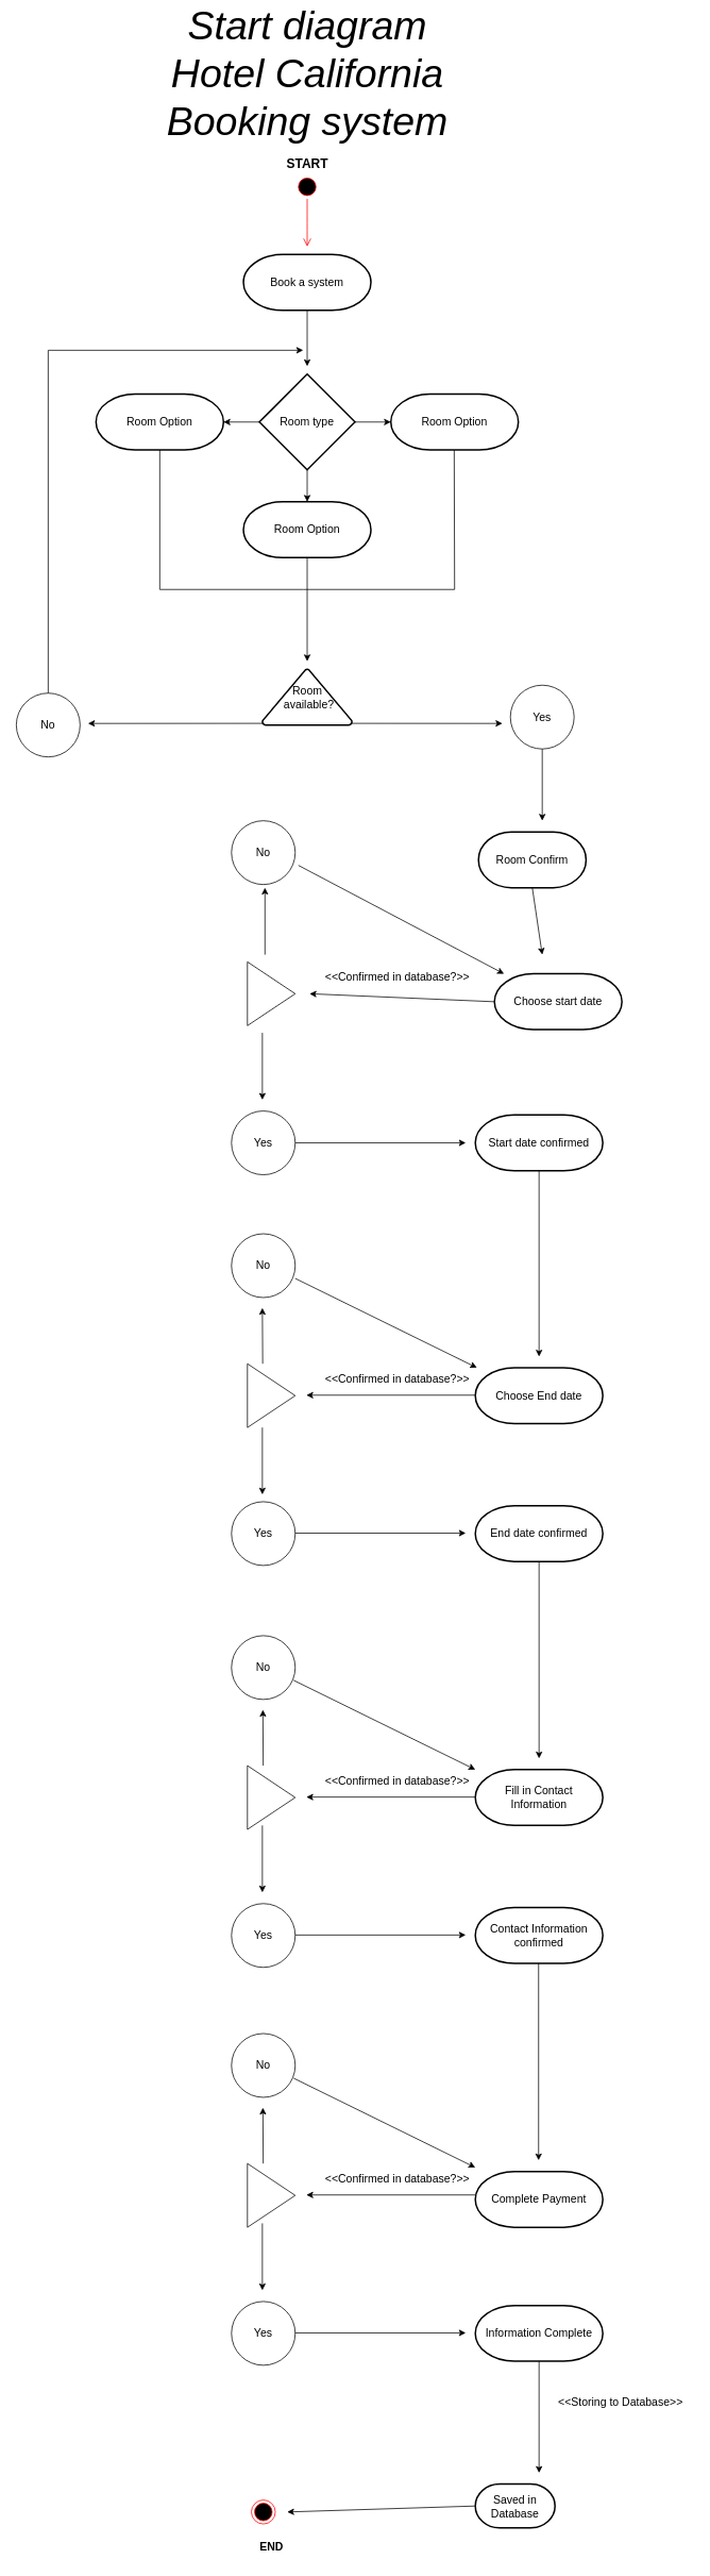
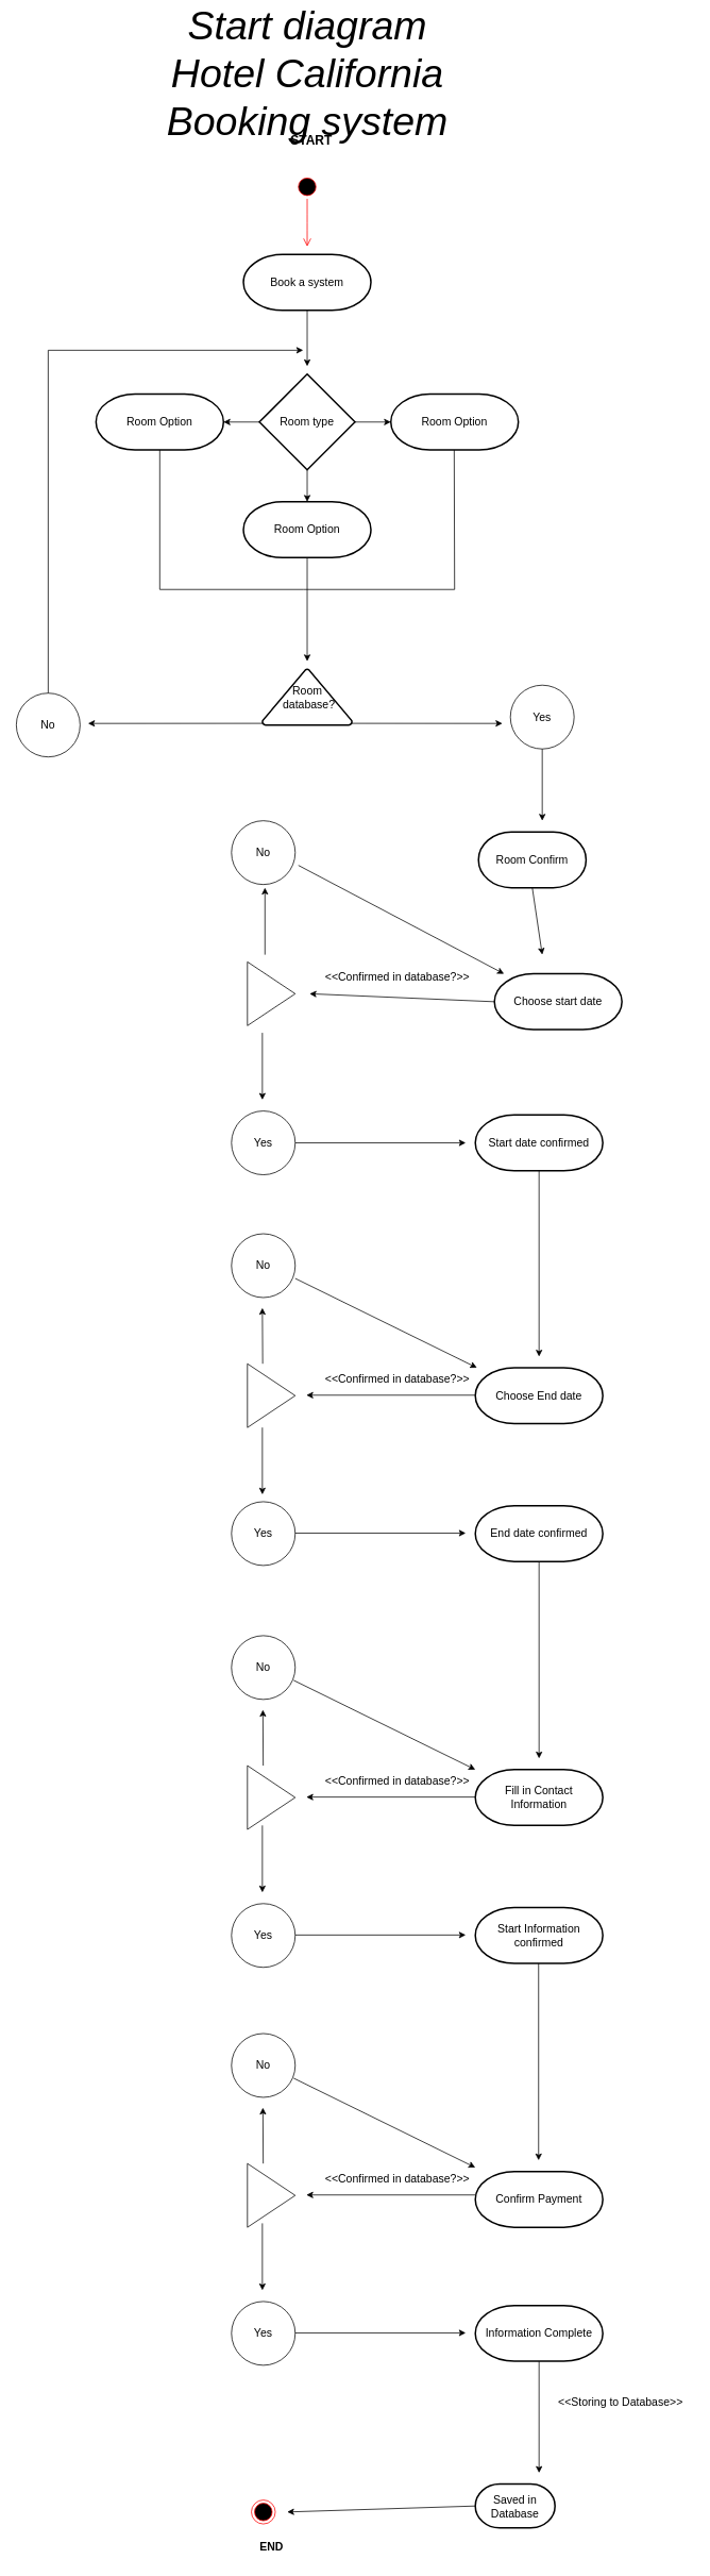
- <mxCell id="81" value="&lt;font style=&quot;font-size: 16px&quot;&gt;&lt;b&gt;START&lt;/b&gt;&lt;/font&gt;" style="text;html=1;align=center;verticalAlign=middle;resizable=0;points=[];autosize=1;" vertex="1" parent="1"><mxGeometry x="350" y="162" width="70" height="28" as="geometry" /></mxCell>
+ <mxCell id="81" value="&lt;font style=&quot;font-size: 16px&quot;&gt;&lt;b&gt;START&lt;/b&gt;&lt;/font&gt;" style="text;html=1;align=center;verticalAlign=middle;resizable=0;points=[];autosize=1;" vertex="1" parent="1"><mxGeometry x="355" y="132" width="70" height="28" as="geometry" /></mxCell>
- <mxCell id="20" value="&lt;font style=&quot;font-size: 14px&quot;&gt;Room&lt;br&gt;&amp;nbsp;available&lt;/font&gt;&lt;font style=&quot;font-size: 14px&quot;&gt;?&lt;/font&gt;" style="strokeWidth=2;html=1;shape=mxgraph.flowchart.extract_or_measurement;whiteSpace=wrap;" vertex="1" parent="1"><mxGeometry x="328.75" y="810" width="112.5" height="70" as="geometry" /></mxCell>
+ <mxCell id="20" value="&lt;font style=&quot;font-size: 14px&quot;&gt;Room&lt;br&gt;&amp;nbsp;database&lt;/font&gt;&lt;font style=&quot;font-size: 14px&quot;&gt;?&lt;/font&gt;" style="strokeWidth=2;html=1;shape=mxgraph.flowchart.extract_or_measurement;whiteSpace=wrap;" vertex="1" parent="1"><mxGeometry x="328.75" y="810" width="112.5" height="70" as="geometry" /></mxCell>
- <mxCell id="63" value="&lt;font style=&quot;font-size: 14px&quot;&gt;Contact Information confirmed&lt;/font&gt;" style="strokeWidth=2;html=1;shape=mxgraph.flowchart.terminator;whiteSpace=wrap;" vertex="1" parent="1"><mxGeometry x="596" y="2363" width="160" height="70" as="geometry" /></mxCell>
+ <mxCell id="63" value="&lt;font style=&quot;font-size: 14px&quot;&gt;Start Information confirmed&lt;/font&gt;" style="strokeWidth=2;html=1;shape=mxgraph.flowchart.terminator;whiteSpace=wrap;" vertex="1" parent="1"><mxGeometry x="596" y="2363" width="160" height="70" as="geometry" /></mxCell>
- <mxCell id="65" value="&lt;font style=&quot;font-size: 14px&quot;&gt;Complete Payment&lt;/font&gt;" style="strokeWidth=2;html=1;shape=mxgraph.flowchart.terminator;whiteSpace=wrap;" vertex="1" parent="1"><mxGeometry x="596" y="2694" width="160" height="70" as="geometry" /></mxCell>
+ <mxCell id="65" value="&lt;font style=&quot;font-size: 14px&quot;&gt;Confirm Payment&lt;/font&gt;" style="strokeWidth=2;html=1;shape=mxgraph.flowchart.terminator;whiteSpace=wrap;" vertex="1" parent="1"><mxGeometry x="596" y="2694" width="160" height="70" as="geometry" /></mxCell>
